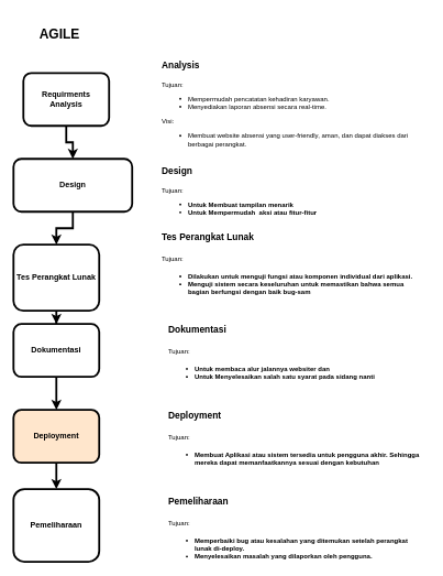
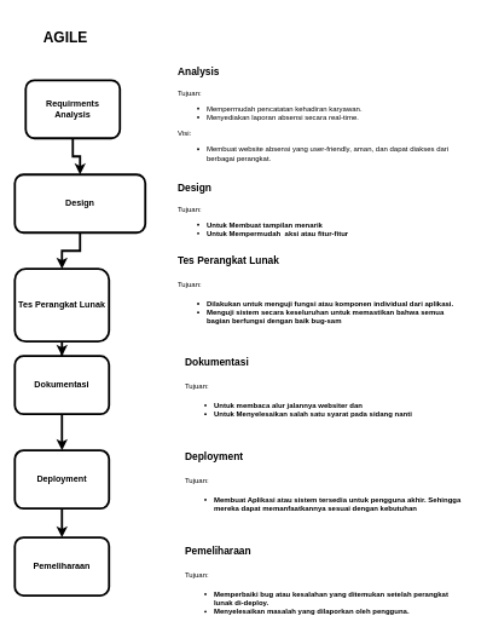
- <mxCell id="12" value="&lt;b&gt;Deployment&lt;/b&gt;" style="rounded=1;whiteSpace=wrap;html=1;strokeWidth=3;fillColor=#ffe6cc;" parent="1" vertex="1"><mxGeometry x="20" y="620" width="130" height="80" as="geometry" /></mxCell>
+ <mxCell id="12" value="&lt;b&gt;Deployment&lt;/b&gt;" style="rounded=1;whiteSpace=wrap;html=1;strokeWidth=3;" parent="1" vertex="1"><mxGeometry x="20" y="620" width="130" height="80" as="geometry" /></mxCell>
- <mxCell id="13" value="&lt;b&gt;Pemeliharaan&lt;/b&gt;" style="rounded=1;whiteSpace=wrap;html=1;strokeWidth=3;" parent="1" vertex="1"><mxGeometry x="20" y="740" width="130" height="110" as="geometry" /></mxCell>
+ <mxCell id="13" value="&lt;b&gt;Pemeliharaan&lt;/b&gt;" style="rounded=1;whiteSpace=wrap;html=1;strokeWidth=3;" parent="1" vertex="1"><mxGeometry x="20" y="740" width="130" height="80" as="geometry" /></mxCell>
